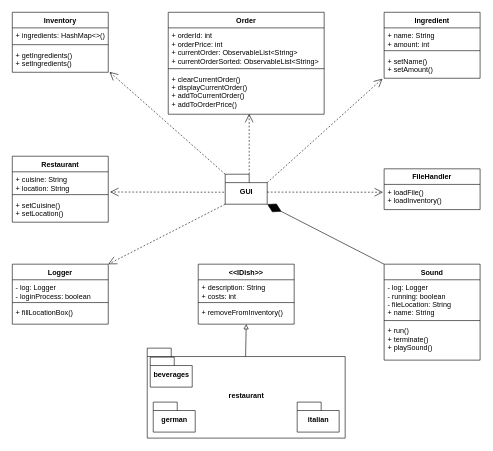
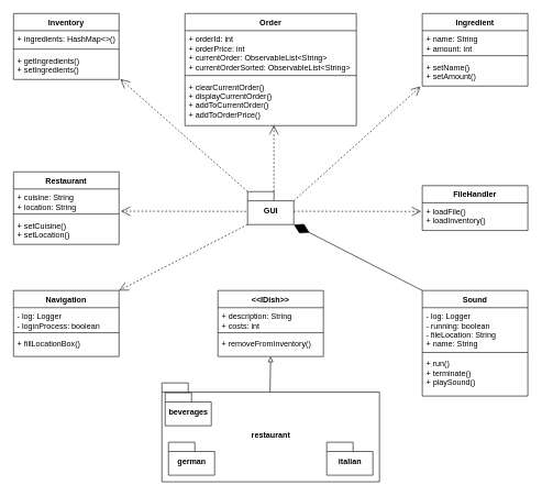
- <mxCell id="34" value="Logger" style="swimlane;fontStyle=1;align=center;verticalAlign=top;childLayout=stackLayout;horizontal=1;startSize=26;horizontalStack=0;resizeParent=1;resizeParentMax=0;resizeLast=0;collapsible=1;marginBottom=0;" vertex="1" parent="1"><mxGeometry x="20" y="440" width="160" height="100" as="geometry" /></mxCell>
+ <mxCell id="34" value="Navigation" style="swimlane;fontStyle=1;align=center;verticalAlign=top;childLayout=stackLayout;horizontal=1;startSize=26;horizontalStack=0;resizeParent=1;resizeParentMax=0;resizeLast=0;collapsible=1;marginBottom=0;" vertex="1" parent="1"><mxGeometry x="20" y="440" width="160" height="100" as="geometry" /></mxCell>
